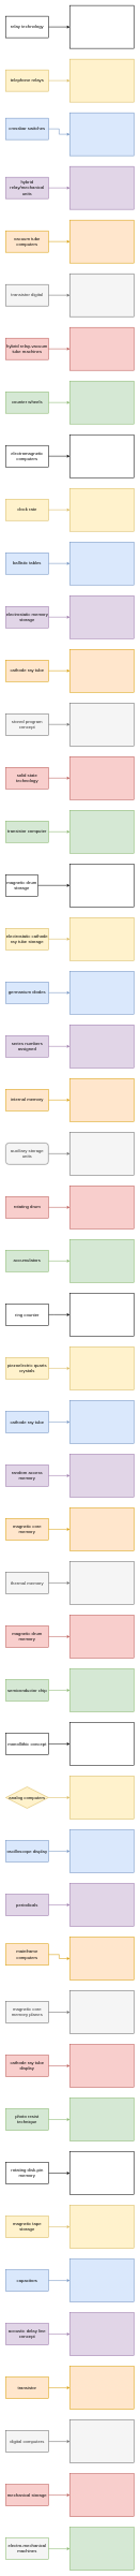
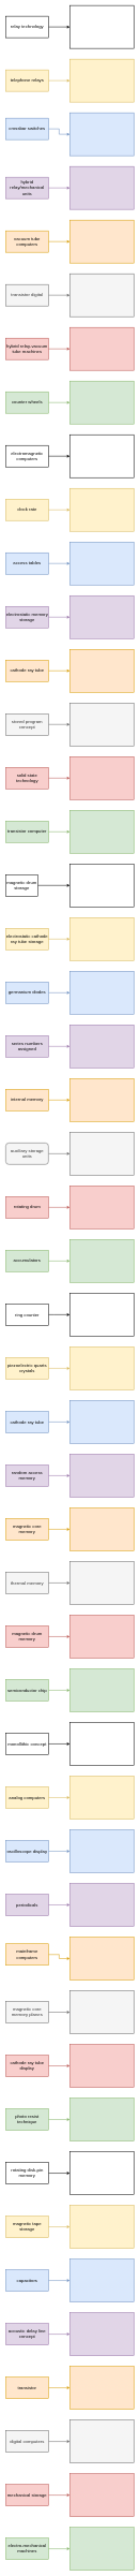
- <mxCell id="25" value="ballistic tables" style="rounded=0;whiteSpace=wrap;html=1;strokeWidth=2;fillColor=#dae8fc;strokeColor=#6c8ebf;fontStyle=0;fontSize=17;" vertex="1" parent="1"><mxGeometry x="20" y="2060" width="160" height="80" as="geometry" /></mxCell>
+ <mxCell id="25" value="access tables" style="rounded=0;whiteSpace=wrap;html=1;strokeWidth=2;fillColor=#dae8fc;strokeColor=#6c8ebf;fontStyle=0;fontSize=17;" vertex="1" parent="1"><mxGeometry x="20" y="2060" width="160" height="80" as="geometry" /></mxCell>
- <mxCell id="95" value="analog computers" style="rhombus;whiteSpace=wrap;html=1;strokeWidth=2;fillColor=#fff2cc;strokeColor=#d6b656;fontStyle=0;fontSize=17;" vertex="1" parent="1"><mxGeometry x="20" y="6660" width="160" height="80" as="geometry" /></mxCell>
+ <mxCell id="95" value="analog computers" style="rounded=0;whiteSpace=wrap;html=1;strokeWidth=2;fillColor=#fff2cc;strokeColor=#d6b656;fontStyle=0;fontSize=17;" vertex="1" parent="1"><mxGeometry x="20" y="6660" width="160" height="80" as="geometry" /></mxCell>
- <mxCell id="9" value="electro-mechanical machines" style="rounded=0;whiteSpace=wrap;html=1;strokeWidth=2;fillColor=#f5f5f5;strokeColor=#82b366;fontStyle=0;fontSize=17;" vertex="1" parent="1"><mxGeometry x="20" y="9460" width="160" height="80" as="geometry" /></mxCell>
+ <mxCell id="9" value="electro-mechanical machines" style="rounded=0;whiteSpace=wrap;html=1;strokeWidth=2;fillColor=#d5e8d4;strokeColor=#82b366;fontStyle=0;fontSize=17;" vertex="1" parent="1"><mxGeometry x="20" y="9460" width="160" height="80" as="geometry" /></mxCell>
